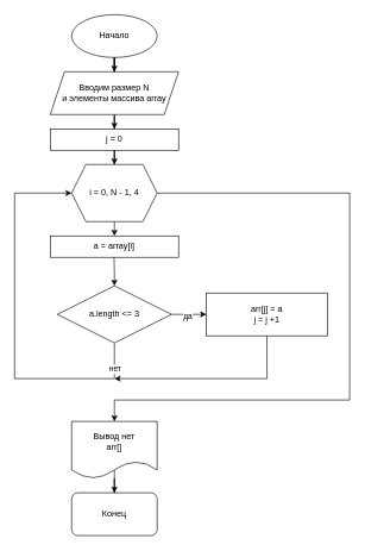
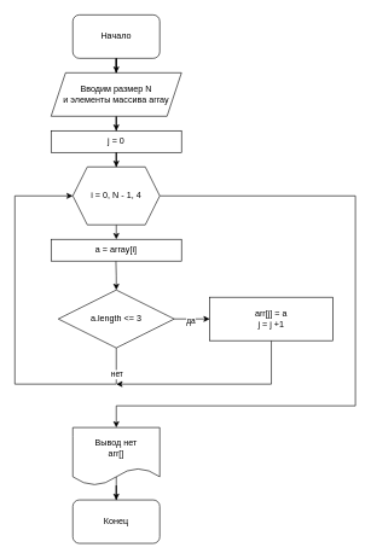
- <mxCell id="4" value="Начало" style="ellipse;whiteSpace=wrap;html=1;" parent="1" vertex="1"><mxGeometry x="100" y="20" width="120" height="60" as="geometry" /></mxCell>
+ <mxCell id="4" value="Начало" style="rounded=1;whiteSpace=wrap;html=1;" parent="1" vertex="1"><mxGeometry x="100" y="20" width="120" height="60" as="geometry" /></mxCell>
